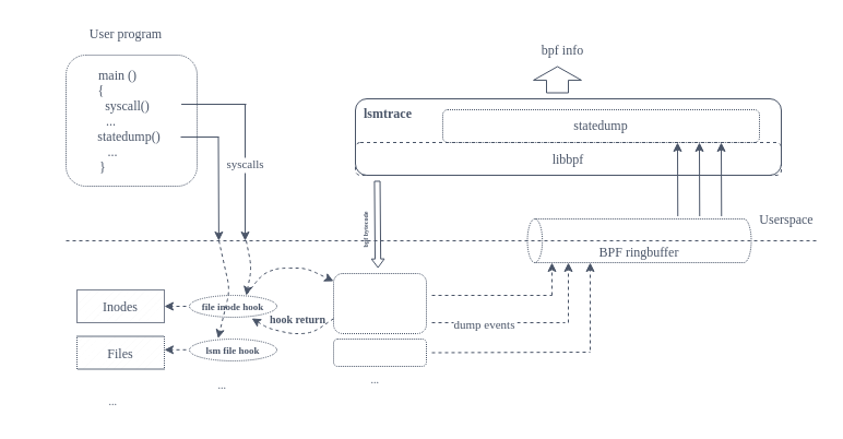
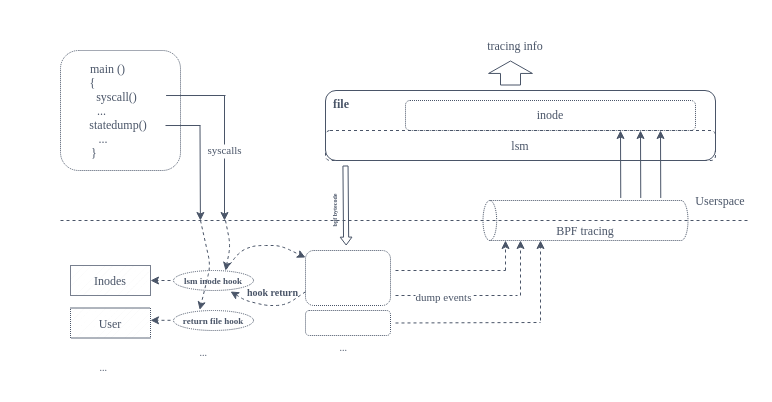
- <mxCell id="14" value="User program" style="text;fillColor=none;align=center;verticalAlign=middle;rounded=0;dashed=1;dashPattern=1 1;fontSize=12;fontFamily=Maven Pro;fontSource=https%3A%2F%2Ffonts.googleapis.com%2Fcss%3Ffamily%3DMaven%2BPro;labelBackgroundColor=none;fontColor=#4A5568;" parent="1" vertex="1"><mxGeometry x="70" y="20" width="90" height="20" as="geometry" /></mxCell>
- <mxCell id="50" value="bpf info" style="text;fillColor=none;align=center;verticalAlign=middle;rounded=0;dashed=1;dashPattern=1 1;fontSize=12;fontFamily=Maven Pro;fontSource=https%3A%2F%2Ffonts.googleapis.com%2Fcss%3Ffamily%3DMaven%2BPro;labelBackgroundColor=none;fontColor=#4A5568;" parent="1" vertex="1"><mxGeometry x="470" y="35" width="90" height="20" as="geometry" /></mxCell>
+ <mxCell id="50" value="tracing info" style="text;fillColor=none;align=center;verticalAlign=middle;rounded=0;dashed=1;dashPattern=1 1;fontSize=12;fontFamily=Maven Pro;fontSource=https%3A%2F%2Ffonts.googleapis.com%2Fcss%3Ffamily%3DMaven%2BPro;labelBackgroundColor=none;fontColor=#4A5568;" parent="1" vertex="1"><mxGeometry x="470" y="35" width="90" height="20" as="geometry" /></mxCell>
- <mxCell id="43" value="  lsmtrace" style="rounded=1;fontFamily=Maven Pro;strokeColor=#4A5568;fillColor=none;align=left;horizontal=1;verticalAlign=top;fontSource=https%3A%2F%2Ffonts.googleapis.com%2Fcss%3Ffamily%3DMaven%2BPro;fontStyle=1;fontColor=#4A5568;" parent="1" vertex="1"><mxGeometry x="325" y="90" width="390" height="70" as="geometry" /></mxCell>
+ <mxCell id="43" value="  file" style="rounded=1;fontFamily=Maven Pro;strokeColor=#4A5568;fillColor=none;align=left;horizontal=1;verticalAlign=top;fontSource=https%3A%2F%2Ffonts.googleapis.com%2Fcss%3Ffamily%3DMaven%2BPro;fontStyle=1;fontColor=#4A5568;" parent="1" vertex="1"><mxGeometry x="325" y="90" width="390" height="70" as="geometry" /></mxCell>
- <mxCell id="48" value="&lt;font data-font-src=&quot;https://fonts.googleapis.com/css?family=Maven+Pro&quot;&gt;statedump&lt;/font&gt;" style="rounded=1;whiteSpace=wrap;html=1;dashed=1;dashPattern=1 1;strokeColor=#4A5568;fillColor=none;fontColor=#4A5568;fontFamily=Maven Pro;fontSource=https%3A%2F%2Ffonts.googleapis.com%2Fcss%3Ffamily%3DMaven%2BPro;" parent="1" vertex="1"><mxGeometry x="405" y="100" width="290" height="30" as="geometry" /></mxCell>
+ <mxCell id="48" value="&lt;font data-font-src=&quot;https://fonts.googleapis.com/css?family=Maven+Pro&quot;&gt;inode&lt;/font&gt;" style="rounded=1;whiteSpace=wrap;html=1;dashed=1;dashPattern=1 1;strokeColor=#4A5568;fillColor=none;fontColor=#4A5568;fontFamily=Maven Pro;fontSource=https%3A%2F%2Ffonts.googleapis.com%2Fcss%3Ffamily%3DMaven%2BPro;" parent="1" vertex="1"><mxGeometry x="405" y="100" width="290" height="30" as="geometry" /></mxCell>
- <mxCell id="44" value="libbpf" style="rounded=1;dashed=1;strokeColor=#4A5568;fillColor=none;fontFamily=Maven Pro;align=center;fontSource=https%3A%2F%2Ffonts.googleapis.com%2Fcss%3Ffamily%3DMaven%2BPro;fontColor=#4A5568;" parent="1" vertex="1"><mxGeometry x="325" y="130" width="390" height="30" as="geometry" /></mxCell>
+ <mxCell id="44" value="lsm" style="rounded=1;dashed=1;strokeColor=#4A5568;fillColor=none;fontFamily=Maven Pro;align=center;fontSource=https%3A%2F%2Ffonts.googleapis.com%2Fcss%3Ffamily%3DMaven%2BPro;fontColor=#4A5568;" parent="1" vertex="1"><mxGeometry x="325" y="130" width="390" height="30" as="geometry" /></mxCell>
- <mxCell id="32" value="BPF ringbuffer" style="text;strokeColor=none;fillColor=none;align=center;verticalAlign=middle;rounded=0;dashed=1;dashPattern=1 1;fontColor=#4A5568;fontFamily=Maven Pro;fontSource=https%3A%2F%2Ffonts.googleapis.com%2Fcss%3Ffamily%3DMaven%2BPro;" parent="1" vertex="1"><mxGeometry x="540" y="220" width="90" height="20" as="geometry" /></mxCell>
+ <mxCell id="32" value="BPF tracing" style="text;strokeColor=none;fillColor=none;align=center;verticalAlign=middle;rounded=0;dashed=1;dashPattern=1 1;fontColor=#4A5568;fontFamily=Maven Pro;fontSource=https%3A%2F%2Ffonts.googleapis.com%2Fcss%3Ffamily%3DMaven%2BPro;" parent="1" vertex="1"><mxGeometry x="540" y="220" width="90" height="20" as="geometry" /></mxCell>
- <mxCell id="22" value="file inode hook" style="text;fillColor=none;align=center;verticalAlign=middle;rounded=0;dashed=1;dashPattern=1 1;fontSize=9;fontFamily=Maven Pro;fontSource=https%3A%2F%2Ffonts.googleapis.com%2Fcss%3Ffamily%3DMaven%2BPro;fontStyle=1;fontColor=#4A5568;" parent="1" vertex="1"><mxGeometry x="160" y="270" width="106" height="20" as="geometry" /></mxCell>
+ <mxCell id="22" value="lsm inode hook" style="text;fillColor=none;align=center;verticalAlign=middle;rounded=0;dashed=1;dashPattern=1 1;fontSize=9;fontFamily=Maven Pro;fontSource=https%3A%2F%2Ffonts.googleapis.com%2Fcss%3Ffamily%3DMaven%2BPro;fontStyle=1;fontColor=#4A5568;" parent="1" vertex="1"><mxGeometry x="160" y="270" width="106" height="20" as="geometry" /></mxCell>
- <mxCell id="13" value="lsm file hook" style="text;fillColor=none;align=center;verticalAlign=middle;rounded=0;dashed=1;dashPattern=1 1;fontSize=9;fontFamily=Maven Pro;fontSource=https%3A%2F%2Ffonts.googleapis.com%2Fcss%3Ffamily%3DMaven%2BPro;fontStyle=1;fontColor=#4A5568;" parent="1" vertex="1"><mxGeometry x="160" y="310" width="106" height="20" as="geometry" /></mxCell>
+ <mxCell id="13" value="return file hook" style="text;fillColor=none;align=center;verticalAlign=middle;rounded=0;dashed=1;dashPattern=1 1;fontSize=9;fontFamily=Maven Pro;fontSource=https%3A%2F%2Ffonts.googleapis.com%2Fcss%3Ffamily%3DMaven%2BPro;fontStyle=1;fontColor=#4A5568;" parent="1" vertex="1"><mxGeometry x="160" y="310" width="106" height="20" as="geometry" /></mxCell>
- <mxCell id="10" value="Files" style="text;fillColor=none;align=center;verticalAlign=middle;rounded=0;dashed=1;dashPattern=1 1;fontFamily=Maven Pro;fontSource=https%3A%2F%2Ffonts.googleapis.com%2Fcss%3Ffamily%3DMaven%2BPro;strokeColor=#4a5568;fontColor=#4A5568;" parent="1" vertex="1"><mxGeometry x="70" y="307.5" width="80" height="30" as="geometry" /></mxCell>
+ <mxCell id="10" value="User" style="text;fillColor=none;align=center;verticalAlign=middle;rounded=0;dashed=1;dashPattern=1 1;fontFamily=Maven Pro;fontSource=https%3A%2F%2Ffonts.googleapis.com%2Fcss%3Ffamily%3DMaven%2BPro;strokeColor=#4a5568;fontColor=#4A5568;" parent="1" vertex="1"><mxGeometry x="70" y="307.5" width="80" height="30" as="geometry" /></mxCell>
